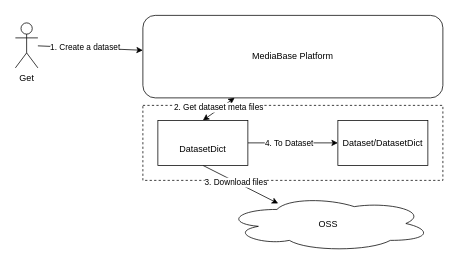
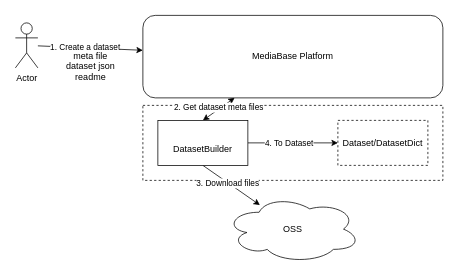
+ <mxCell id="7" value="meta file&lt;br&gt;dataset json&lt;br&gt;readme" style="text;html=1;align=center;verticalAlign=middle;resizable=0;points=[];autosize=1;strokeColor=none;fillColor=none;" parent="1" vertex="1"><mxGeometry x="75" y="58" width="90" height="60" as="geometry" /></mxCell>
- <mxCell id="6" value="Get" style="shape=umlActor;verticalLabelPosition=bottom;verticalAlign=top;html=1;outlineConnect=0;" parent="1" vertex="1"><mxGeometry x="20" y="30" width="30" height="60" as="geometry" /></mxCell>
+ <mxCell id="6" value="Actor" style="shape=umlActor;verticalLabelPosition=bottom;verticalAlign=top;html=1;outlineConnect=0;" parent="1" vertex="1"><mxGeometry x="20" y="30" width="30" height="60" as="geometry" /></mxCell>
- <mxCell id="14" value="&lt;br&gt;DatasetDict" style="rounded=0;whiteSpace=wrap;html=1;" parent="1" vertex="1"><mxGeometry x="210" y="160" width="120" height="60" as="geometry" /></mxCell>
+ <mxCell id="14" value="&lt;br&gt;DatasetBuilder" style="rounded=0;whiteSpace=wrap;html=1;" parent="1" vertex="1"><mxGeometry x="210" y="160" width="120" height="60" as="geometry" /></mxCell>
- <mxCell id="16" value="Dataset/DatasetDict" style="rounded=0;whiteSpace=wrap;html=1;" parent="1" vertex="1"><mxGeometry x="450" y="160" width="120" height="60" as="geometry" /></mxCell>
+ <mxCell id="16" value="Dataset/DatasetDict" style="rounded=0;whiteSpace=wrap;html=1;dashed=1;" parent="1" vertex="1"><mxGeometry x="450" y="160" width="120" height="60" as="geometry" /></mxCell>
- <mxCell id="15" value="OSS" style="ellipse;shape=cloud;whiteSpace=wrap;html=1;" parent="1" vertex="1"><mxGeometry x="300" y="260" width="275" height="75" as="geometry" /></mxCell>
+ <mxCell id="15" value="OSS" style="ellipse;shape=cloud;whiteSpace=wrap;html=1;" parent="1" vertex="1"><mxGeometry x="300" y="260" width="180" height="90" as="geometry" /></mxCell>
